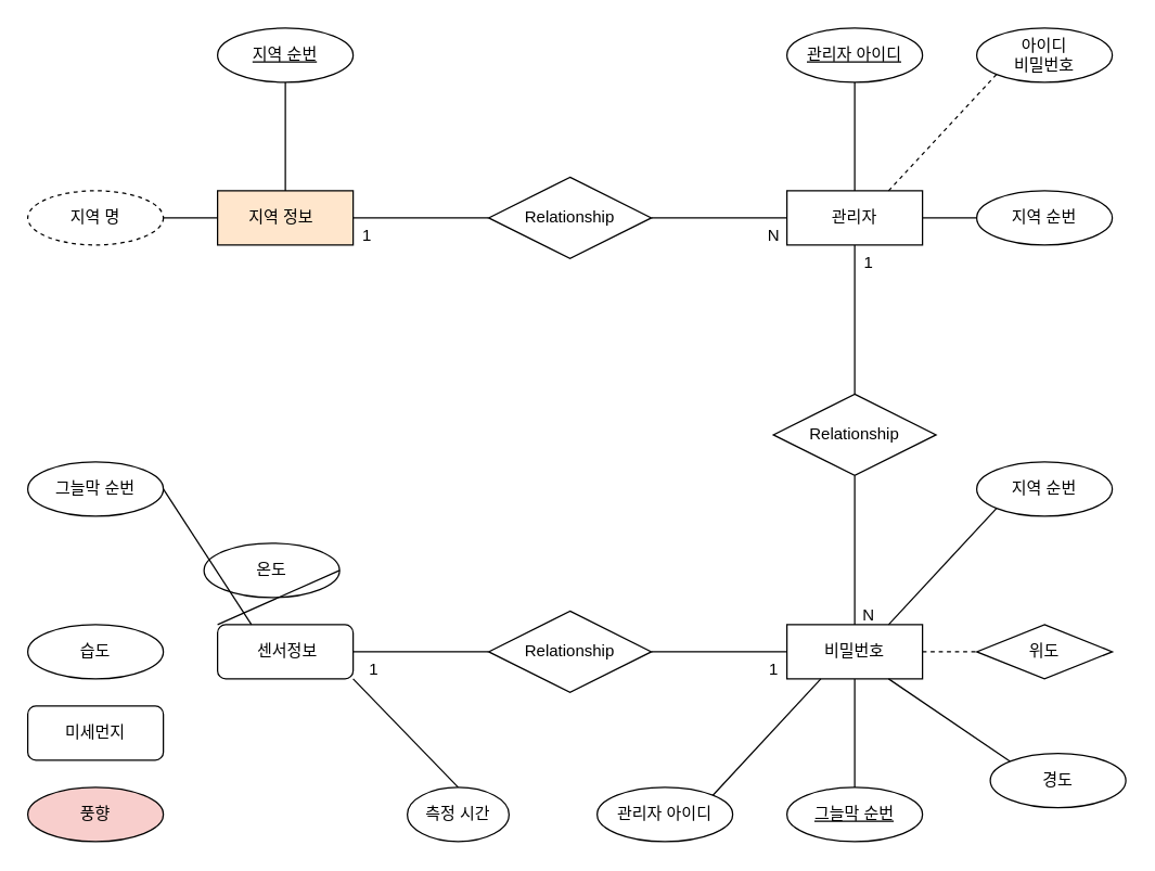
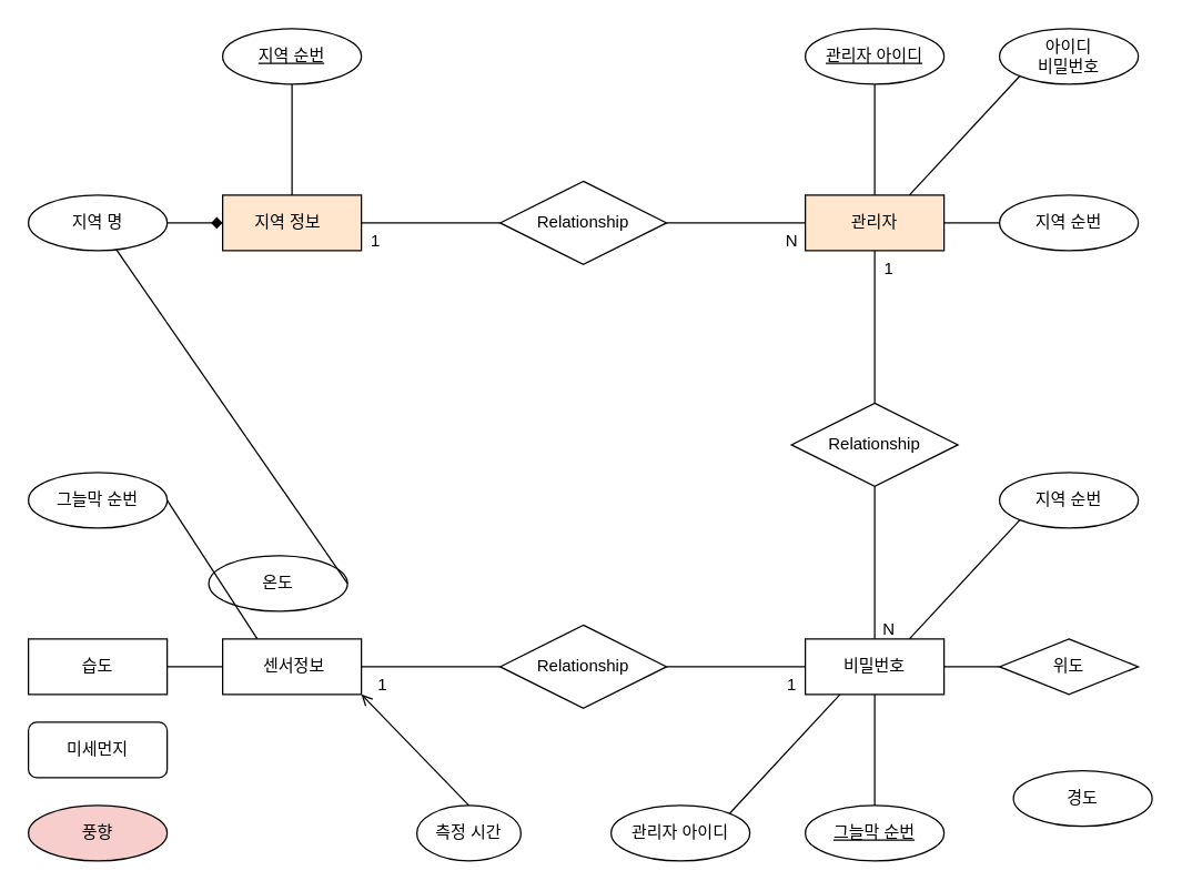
- <mxCell id="15" value="" style="endArrow=none;html=1;rounded=0;exitX=0.75;exitY=0;exitDx=0;exitDy=0;entryX=0;entryY=1;entryDx=0;entryDy=0;dashed=1;" edge="1" parent="1" source="4" target="12"><mxGeometry relative="1" as="geometry"><mxPoint x="400" y="170" as="sourcePoint" /><mxPoint x="750" y="70" as="targetPoint" /></mxGeometry></mxCell>
+ <mxCell id="15" value="" style="endArrow=none;html=1;rounded=0;exitX=0.75;exitY=0;exitDx=0;exitDy=0;entryX=0;entryY=1;entryDx=0;entryDy=0;" edge="1" parent="1" source="4" target="12"><mxGeometry relative="1" as="geometry"><mxPoint x="400" y="170" as="sourcePoint" /><mxPoint x="750" y="70" as="targetPoint" /></mxGeometry></mxCell>
- <mxCell id="9" value="지역 명" style="ellipse;whiteSpace=wrap;html=1;align=center;dashed=1;" vertex="1" parent="1"><mxGeometry x="20" y="140" width="100" height="40" as="geometry" /></mxCell>
+ <mxCell id="9" value="지역 명" style="ellipse;whiteSpace=wrap;html=1;align=center;" vertex="1" parent="1"><mxGeometry x="20" y="140" width="100" height="40" as="geometry" /></mxCell>
- <mxCell id="11" value="" style="endArrow=none;html=1;rounded=0;exitX=1;exitY=0.5;exitDx=0;exitDy=0;entryX=0;entryY=0.5;entryDx=0;entryDy=0;" edge="1" parent="1" source="9" target="5"><mxGeometry relative="1" as="geometry"><mxPoint x="340" y="130" as="sourcePoint" /><mxPoint x="430" y="140" as="targetPoint" /></mxGeometry></mxCell>
+ <mxCell id="11" value="" style="endArrow=diamond;html=1;rounded=0;exitX=1;exitY=0.5;exitDx=0;exitDy=0;entryX=0;entryY=0.5;entryDx=0;entryDy=0;" edge="1" parent="1" source="9" target="5"><mxGeometry relative="1" as="geometry"><mxPoint x="340" y="130" as="sourcePoint" /><mxPoint x="430" y="140" as="targetPoint" /></mxGeometry></mxCell>
- <mxCell id="4" value="관리자" style="whiteSpace=wrap;html=1;align=center;" vertex="1" parent="1"><mxGeometry x="580" y="140" width="100" height="40" as="geometry" /></mxCell>
+ <mxCell id="4" value="관리자" style="whiteSpace=wrap;html=1;align=center;fillColor=#ffe6cc;" vertex="1" parent="1"><mxGeometry x="580" y="140" width="100" height="40" as="geometry" /></mxCell>
- <mxCell id="34" value="" style="endArrow=none;html=1;rounded=0;exitX=1;exitY=0.5;exitDx=0;exitDy=0;entryX=0;entryY=0;entryDx=0;entryDy=0;" edge="1" parent="1" source="26" target="3"><mxGeometry relative="1" as="geometry"><mxPoint x="320" y="450" as="sourcePoint" /><mxPoint x="480" y="450" as="targetPoint" /></mxGeometry></mxCell>
+ <mxCell id="34" value="" style="endArrow=none;html=1;rounded=0;exitX=1;exitY=0.5;exitDx=0;exitDy=0;" edge="1" parent="1" source="26" target="9"><mxGeometry relative="1" as="geometry"><mxPoint x="320" y="450" as="sourcePoint" /><mxPoint x="480" y="450" as="targetPoint" /></mxGeometry></mxCell>
- <mxCell id="29" value="습도" style="ellipse;whiteSpace=wrap;html=1;align=center;" vertex="1" parent="1"><mxGeometry x="20" y="460" width="100" height="40" as="geometry" /></mxCell>
+ <mxCell id="29" value="습도" style="whiteSpace=wrap;html=1;align=center;rounded=0;" vertex="1" parent="1"><mxGeometry x="20" y="460" width="100" height="40" as="geometry" /></mxCell>
+ <mxCell id="33" value="" style="endArrow=none;html=1;rounded=0;exitX=1;exitY=0.5;exitDx=0;exitDy=0;entryX=0;entryY=0.5;entryDx=0;entryDy=0;" edge="1" parent="1" source="29" target="3"><mxGeometry relative="1" as="geometry"><mxPoint x="320" y="450" as="sourcePoint" /><mxPoint x="480" y="450" as="targetPoint" /></mxGeometry></mxCell>
- <mxCell id="3" value="&amp;nbsp;센서정보" style="whiteSpace=wrap;html=1;align=center;rounded=1;" vertex="1" parent="1"><mxGeometry x="160" y="460" width="100" height="40" as="geometry" /></mxCell>
+ <mxCell id="3" value="&amp;nbsp;센서정보" style="whiteSpace=wrap;html=1;align=center;" vertex="1" parent="1"><mxGeometry x="160" y="460" width="100" height="40" as="geometry" /></mxCell>
- <mxCell id="24" value="" style="endArrow=none;html=1;rounded=0;exitX=1;exitY=0.5;exitDx=0;exitDy=0;entryX=0;entryY=0.5;entryDx=0;entryDy=0;dashed=1;" edge="1" parent="1" source="2" target="20"><mxGeometry relative="1" as="geometry"><mxPoint x="790" y="410" as="sourcePoint" /><mxPoint x="950" y="410" as="targetPoint" /></mxGeometry></mxCell>
+ <mxCell id="24" value="" style="endArrow=none;html=1;rounded=0;exitX=1;exitY=0.5;exitDx=0;exitDy=0;entryX=0;entryY=0.5;entryDx=0;entryDy=0;" edge="1" parent="1" source="2" target="20"><mxGeometry relative="1" as="geometry"><mxPoint x="790" y="410" as="sourcePoint" /><mxPoint x="950" y="410" as="targetPoint" /></mxGeometry></mxCell>
- <mxCell id="32" value="" style="endArrow=none;html=1;rounded=0;exitX=0.5;exitY=0;exitDx=0;exitDy=0;entryX=1;entryY=1;entryDx=0;entryDy=0;" edge="1" parent="1" source="31" target="3"><mxGeometry relative="1" as="geometry"><mxPoint x="320" y="450" as="sourcePoint" /><mxPoint x="480" y="450" as="targetPoint" /></mxGeometry></mxCell>
+ <mxCell id="32" value="" style="endArrow=open;html=1;rounded=0;exitX=0.5;exitY=0;exitDx=0;exitDy=0;entryX=1;entryY=1;entryDx=0;entryDy=0;" edge="1" parent="1" source="31" target="3"><mxGeometry relative="1" as="geometry"><mxPoint x="320" y="450" as="sourcePoint" /><mxPoint x="480" y="450" as="targetPoint" /></mxGeometry></mxCell>
- <mxCell id="23" value="" style="endArrow=none;html=1;rounded=0;exitX=0.75;exitY=1;exitDx=0;exitDy=0;entryX=0;entryY=0;entryDx=0;entryDy=0;" edge="1" parent="1" source="2" target="19"><mxGeometry relative="1" as="geometry"><mxPoint x="790" y="410" as="sourcePoint" /><mxPoint x="950" y="410" as="targetPoint" /></mxGeometry></mxCell>
